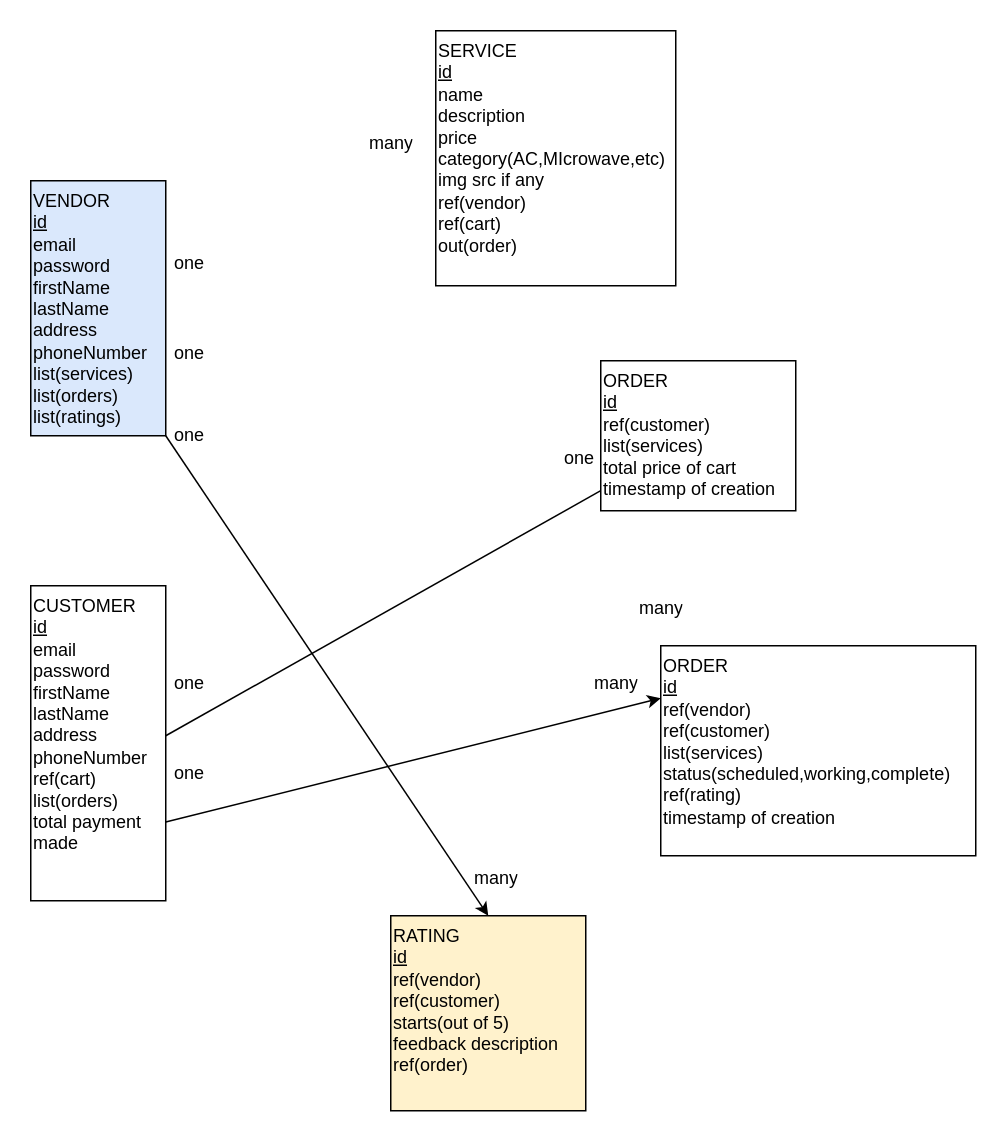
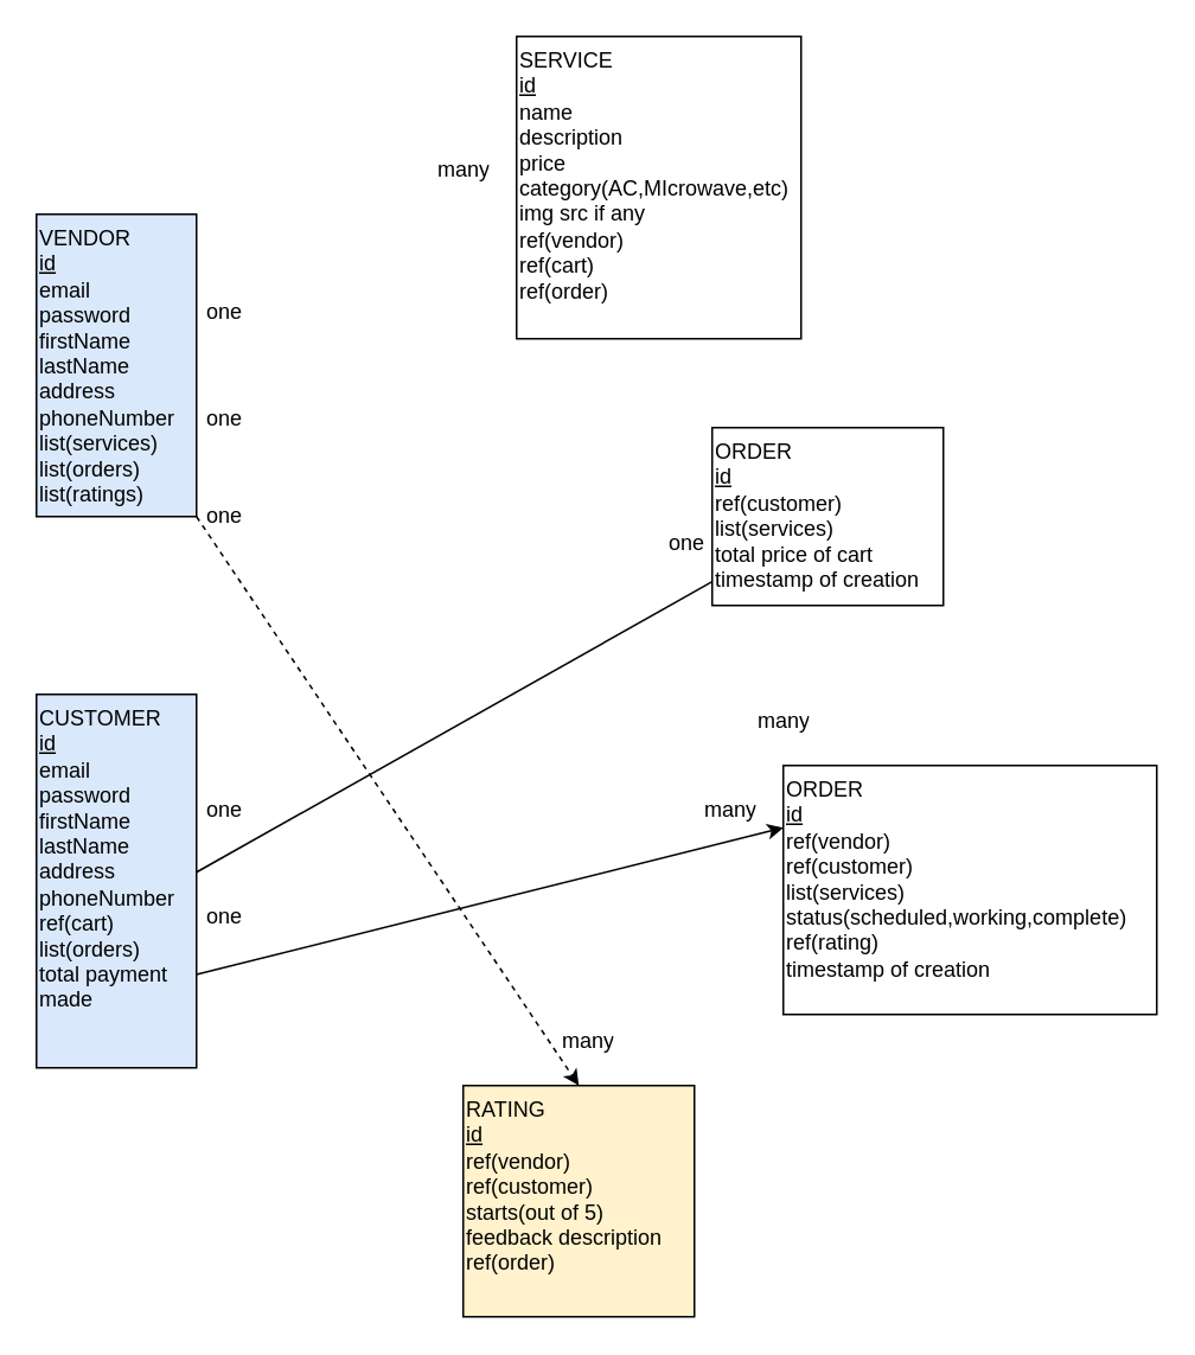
- <mxCell id="6" value="SERVICE&lt;br&gt;&lt;u&gt;id&lt;br&gt;&lt;/u&gt;name&lt;br&gt;description&lt;br&gt;price&lt;br&gt;category(AC,MIcrowave,etc)&lt;br&gt;img src if any&lt;br&gt;ref(vendor)&lt;br&gt;ref(cart)&lt;br&gt;out(order)" style="rounded=0;whiteSpace=wrap;html=1;align=left;verticalAlign=top;" vertex="1" parent="1"><mxGeometry x="290" y="20" width="160" height="170" as="geometry" /></mxCell>
+ <mxCell id="6" value="SERVICE&lt;br&gt;&lt;u&gt;id&lt;br&gt;&lt;/u&gt;name&lt;br&gt;description&lt;br&gt;price&lt;br&gt;category(AC,MIcrowave,etc)&lt;br&gt;img src if any&lt;br&gt;ref(vendor)&lt;br&gt;ref(cart)&lt;br&gt;ref(order)" style="rounded=0;whiteSpace=wrap;html=1;align=left;verticalAlign=top;" vertex="1" parent="1"><mxGeometry x="290" y="20" width="160" height="170" as="geometry" /></mxCell>
- <mxCell id="2" style="edgeStyle=none;html=1;exitX=1;exitY=1;exitDx=0;exitDy=0;entryX=0.5;entryY=0;entryDx=0;entryDy=0;" edge="1" parent="1" source="3" target="9"><mxGeometry relative="1" as="geometry" /></mxCell>
+ <mxCell id="2" style="edgeStyle=none;html=1;exitX=1;exitY=1;exitDx=0;exitDy=0;entryX=0.5;entryY=0;entryDx=0;entryDy=0;dashed=1;" edge="1" parent="1" source="3" target="9"><mxGeometry relative="1" as="geometry" /></mxCell>
- <mxCell id="5" value="CUSTOMER&lt;br&gt;&lt;u&gt;id&lt;/u&gt;&lt;br&gt;&lt;div style=&quot;&quot;&gt;&lt;span style=&quot;background-color: initial;&quot;&gt;email&lt;/span&gt;&lt;/div&gt;&lt;div style=&quot;&quot;&gt;&lt;span style=&quot;background-color: initial;&quot;&gt;password&lt;/span&gt;&lt;/div&gt;&lt;div style=&quot;&quot;&gt;&lt;span style=&quot;background-color: initial;&quot;&gt;firstName&lt;/span&gt;&lt;/div&gt;&lt;div style=&quot;&quot;&gt;&lt;span style=&quot;background-color: initial;&quot;&gt;lastName&lt;/span&gt;&lt;/div&gt;&lt;div style=&quot;&quot;&gt;&lt;span style=&quot;background-color: initial;&quot;&gt;address&lt;/span&gt;&lt;/div&gt;&lt;div style=&quot;&quot;&gt;&lt;span style=&quot;background-color: initial;&quot;&gt;phoneNumber&lt;/span&gt;&lt;/div&gt;&lt;div style=&quot;&quot;&gt;ref(cart)&lt;/div&gt;&lt;div style=&quot;&quot;&gt;list(orders)&lt;/div&gt;&lt;div style=&quot;&quot;&gt;total payment made&lt;/div&gt;&lt;div style=&quot;&quot;&gt;&lt;span style=&quot;background-color: initial;&quot;&gt;&lt;br&gt;&lt;/span&gt;&lt;/div&gt;&lt;div style=&quot;&quot;&gt;&lt;span style=&quot;background-color: initial;&quot;&gt;&lt;br&gt;&lt;/span&gt;&lt;/div&gt;" style="rounded=0;whiteSpace=wrap;html=1;align=left;verticalAlign=top;" vertex="1" parent="1"><mxGeometry x="20" y="390" width="90" height="210" as="geometry" /></mxCell>
+ <mxCell id="5" value="CUSTOMER&lt;br&gt;&lt;u&gt;id&lt;/u&gt;&lt;br&gt;&lt;div style=&quot;&quot;&gt;&lt;span style=&quot;background-color: initial;&quot;&gt;email&lt;/span&gt;&lt;/div&gt;&lt;div style=&quot;&quot;&gt;&lt;span style=&quot;background-color: initial;&quot;&gt;password&lt;/span&gt;&lt;/div&gt;&lt;div style=&quot;&quot;&gt;&lt;span style=&quot;background-color: initial;&quot;&gt;firstName&lt;/span&gt;&lt;/div&gt;&lt;div style=&quot;&quot;&gt;&lt;span style=&quot;background-color: initial;&quot;&gt;lastName&lt;/span&gt;&lt;/div&gt;&lt;div style=&quot;&quot;&gt;&lt;span style=&quot;background-color: initial;&quot;&gt;address&lt;/span&gt;&lt;/div&gt;&lt;div style=&quot;&quot;&gt;&lt;span style=&quot;background-color: initial;&quot;&gt;phoneNumber&lt;/span&gt;&lt;/div&gt;&lt;div style=&quot;&quot;&gt;ref(cart)&lt;/div&gt;&lt;div style=&quot;&quot;&gt;list(orders)&lt;/div&gt;&lt;div style=&quot;&quot;&gt;total payment made&lt;/div&gt;&lt;div style=&quot;&quot;&gt;&lt;span style=&quot;background-color: initial;&quot;&gt;&lt;br&gt;&lt;/span&gt;&lt;/div&gt;&lt;div style=&quot;&quot;&gt;&lt;span style=&quot;background-color: initial;&quot;&gt;&lt;br&gt;&lt;/span&gt;&lt;/div&gt;" style="rounded=0;whiteSpace=wrap;html=1;align=left;verticalAlign=top;fillColor=#dae8fc;" vertex="1" parent="1"><mxGeometry x="20" y="390" width="90" height="210" as="geometry" /></mxCell>
